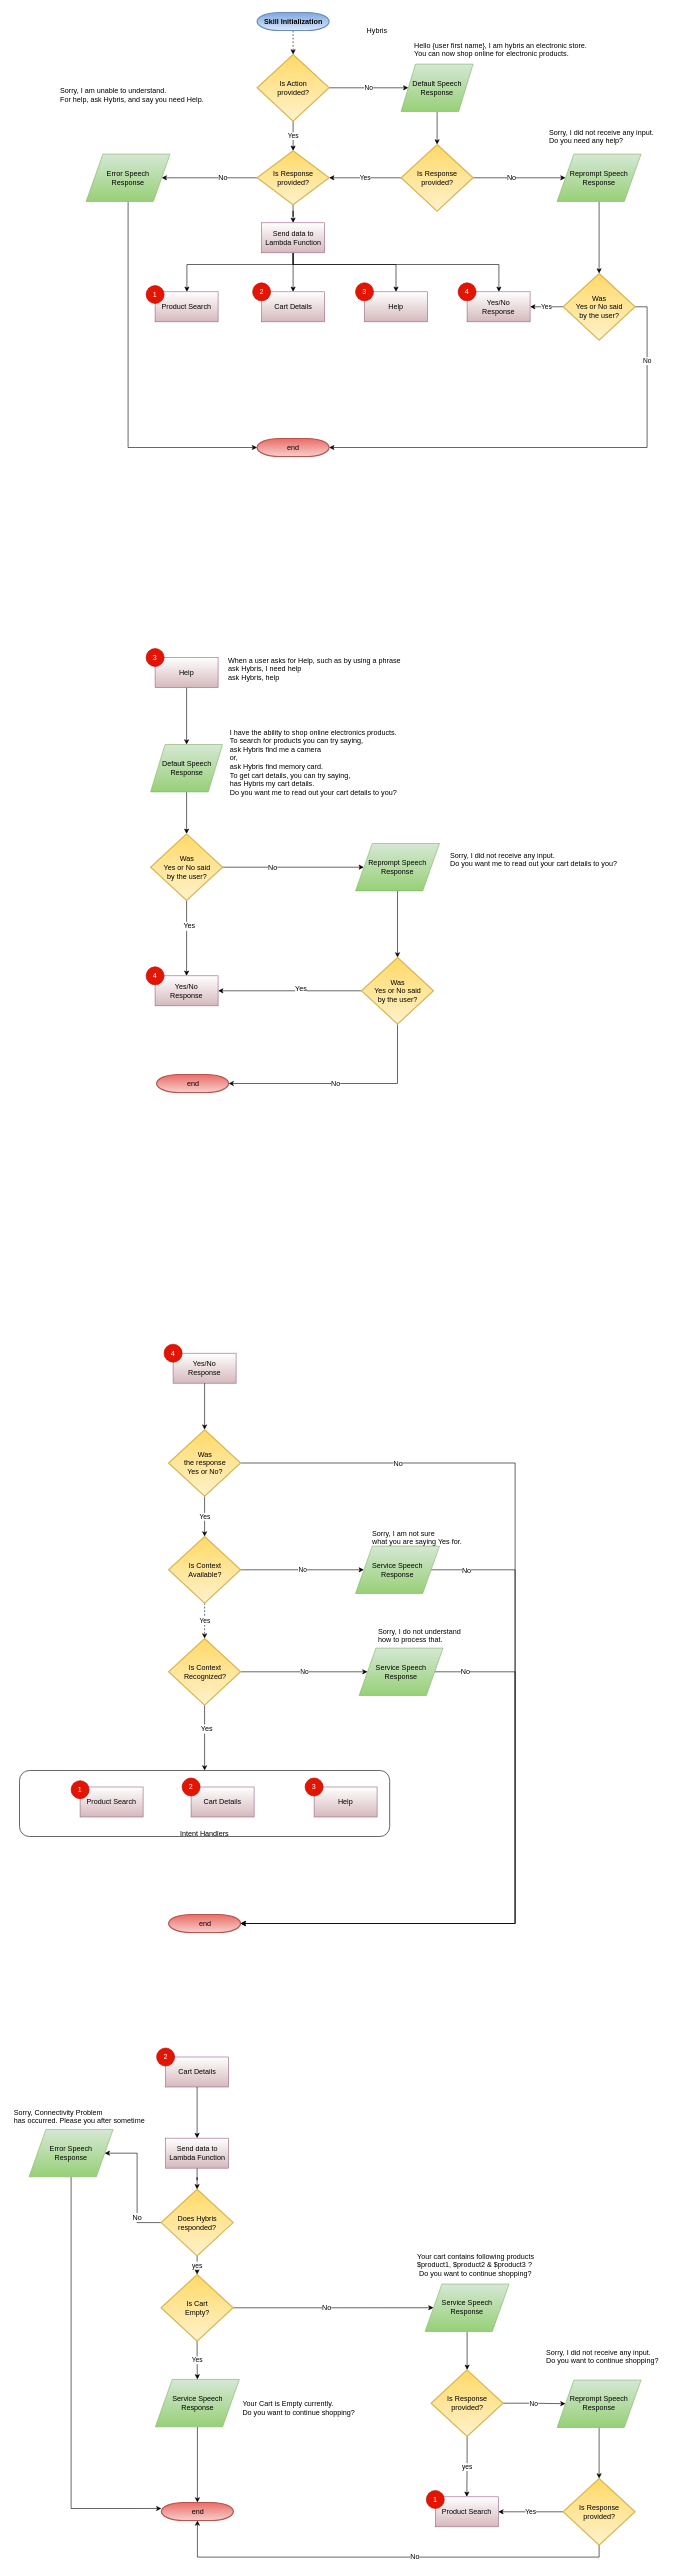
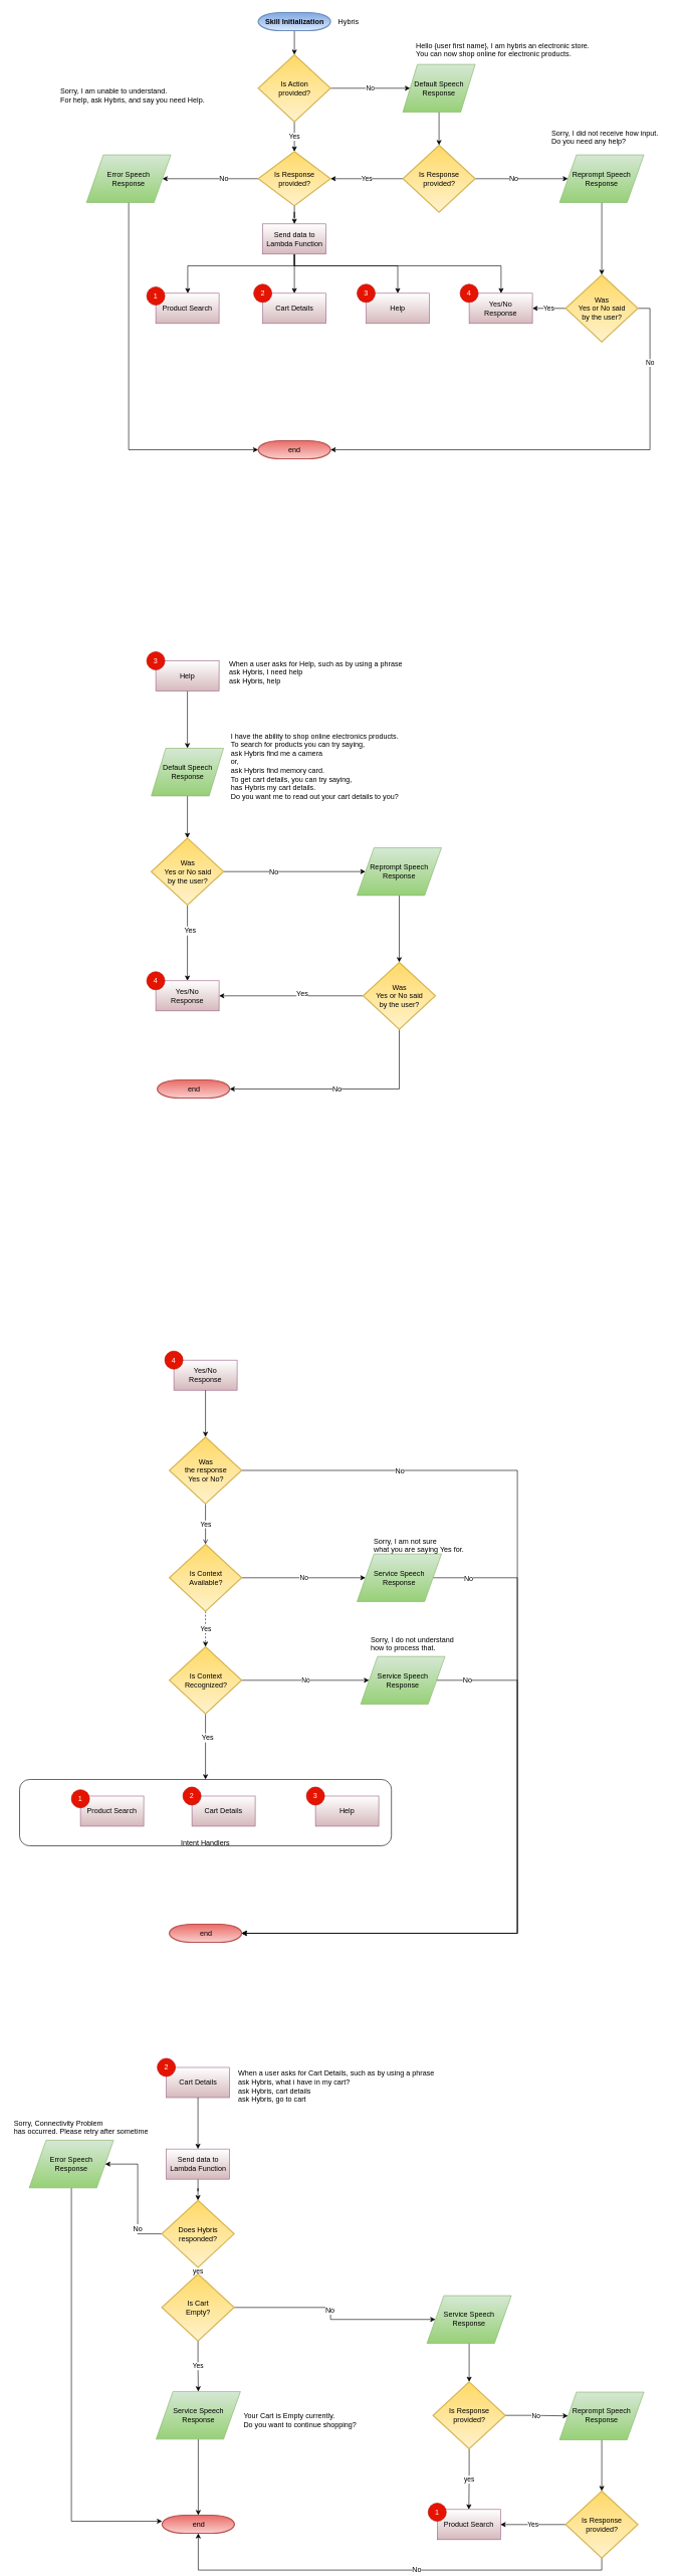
- <mxCell id="4" value="Hybris" style="text;html=1;strokeColor=none;fillColor=none;align=center;verticalAlign=middle;whiteSpace=wrap;rounded=0;" vertex="1" parent="1"><mxGeometry x="608" y="40" width="40" height="20" as="geometry" /></mxCell>
+ <mxCell id="4" value="Hybris" style="text;html=1;strokeColor=none;fillColor=none;align=center;verticalAlign=middle;whiteSpace=wrap;rounded=0;" vertex="1" parent="1"><mxGeometry x="558" y="25" width="40" height="20" as="geometry" /></mxCell>
- <mxCell id="2" style="edgeStyle=orthogonalEdgeStyle;rounded=0;orthogonalLoop=1;jettySize=auto;html=1;exitX=0.5;exitY=1;exitDx=0;exitDy=0;exitPerimeter=0;dashed=1;" edge="1" parent="1" source="3" target="7"><mxGeometry relative="1" as="geometry" /></mxCell>
+ <mxCell id="2" style="edgeStyle=orthogonalEdgeStyle;rounded=0;orthogonalLoop=1;jettySize=auto;html=1;exitX=0.5;exitY=1;exitDx=0;exitDy=0;exitPerimeter=0;" edge="1" parent="1" source="3" target="7"><mxGeometry relative="1" as="geometry" /></mxCell>
- <mxCell id="17" value="Sorry, I did not receive any input. &lt;br&gt;Do you need any help?&amp;nbsp;" style="text;html=1;resizable=0;points=[];autosize=1;align=left;verticalAlign=top;spacingTop=-4;" vertex="1" parent="1"><mxGeometry x="913" y="210" width="190" height="30" as="geometry" /></mxCell>
+ <mxCell id="17" value="Sorry, I did not receive how input. &lt;br&gt;Do you need any help?&amp;nbsp;" style="text;html=1;resizable=0;points=[];autosize=1;align=left;verticalAlign=top;spacingTop=-4;" vertex="1" parent="1"><mxGeometry x="913" y="210" width="190" height="30" as="geometry" /></mxCell>
- <mxCell id="46" value="Sorry, I did not receive any input. &lt;br&gt;Do you want me to read out your cart details to you?&amp;nbsp;" style="text;html=1;resizable=0;points=[];autosize=1;align=left;verticalAlign=top;spacingTop=-4;" vertex="1" parent="1"><mxGeometry x="748" y="1414.5" width="300" height="30" as="geometry" /></mxCell>
- <mxCell id="74" value="Yes" style="edgeStyle=orthogonalEdgeStyle;rounded=0;orthogonalLoop=1;jettySize=auto;html=1;exitX=0.5;exitY=1;exitDx=0;exitDy=0;exitPerimeter=0;" edge="1" parent="1" source="77" target="81"><mxGeometry relative="1" as="geometry" /></mxCell>
+ <mxCell id="74" value="Yes" style="edgeStyle=orthogonalEdgeStyle;rounded=0;orthogonalLoop=1;jettySize=auto;html=1;exitX=0.5;exitY=1;exitDx=0;exitDy=0;exitPerimeter=0;endArrow=open;" edge="1" parent="1" source="77" target="81"><mxGeometry relative="1" as="geometry" /></mxCell>
- <mxCell id="93" value="Sorry, I do not understand&lt;br&gt;how to process that.&lt;br&gt;" style="text;html=1;resizable=0;points=[];autosize=1;align=left;verticalAlign=top;spacingTop=-4;" vertex="1" parent="1"><mxGeometry x="628" y="2709" width="150" height="30" as="geometry" /></mxCell>
+ <mxCell id="93" value="Sorry, I do not understand&lt;br&gt;how to process that.&lt;br&gt;" style="text;html=1;resizable=0;points=[];autosize=1;align=left;verticalAlign=top;spacingTop=-4;" vertex="1" parent="1"><mxGeometry x="613" y="2709" width="150" height="30" as="geometry" /></mxCell>
+ <mxCell id="105" value="When a user asks for Cart Details, such as by using a phrase&amp;nbsp;&lt;br&gt;ask Hybris, what i have in my cart?&lt;br&gt;ask Hybris, cart details&lt;br&gt;ask Hybris, go to cart&lt;br&gt;" style="text;html=1;resizable=0;points=[];autosize=1;align=left;verticalAlign=top;spacingTop=-4;" vertex="1" parent="1"><mxGeometry x="393" y="3427.5" width="340" height="60" as="geometry" /></mxCell>
- <mxCell id="118" value="Sorry, Connectivity Problem&amp;nbsp;&lt;br&gt;has occurred. Please you after sometime&lt;br&gt;" style="text;html=1;resizable=0;points=[];autosize=1;align=left;verticalAlign=top;spacingTop=-4;" vertex="1" parent="1"><mxGeometry x="20.5" y="3510" width="240" height="30" as="geometry" /></mxCell>
+ <mxCell id="118" value="Sorry, Connectivity Problem&amp;nbsp;&lt;br&gt;has occurred. Please retry after sometime&lt;br&gt;" style="text;html=1;resizable=0;points=[];autosize=1;align=left;verticalAlign=top;spacingTop=-4;" vertex="1" parent="1"><mxGeometry x="20.5" y="3510" width="240" height="30" as="geometry" /></mxCell>
- <mxCell id="124" value="Your cart contains following products&amp;nbsp;&lt;br&gt;$product1, $product2 &amp;amp; $product3 ?&lt;br&gt;&amp;nbsp;Do you want to continue shopping?&amp;nbsp;" style="text;html=1;resizable=0;points=[];autosize=1;align=left;verticalAlign=top;spacingTop=-4;" vertex="1" parent="1"><mxGeometry x="693" y="3750" width="210" height="40" as="geometry" /></mxCell>
- <mxCell id="122" value="Is Cart&lt;br&gt;Empty?&lt;br&gt;" style="shape=mxgraph.flowchart.decision;fillColor=#fff2cc;strokeColor=#d6b656;strokeWidth=2;gradientDirection=north;fontStyle=0;html=1;gradientColor=#ffd966;" vertex="1" parent="1"><mxGeometry x="268" y="3790" width="120" height="111" as="geometry" /></mxCell>
+ <mxCell id="122" value="Is Cart&lt;br&gt;Empty?&lt;br&gt;" style="shape=mxgraph.flowchart.decision;fillColor=#fff2cc;strokeColor=#d6b656;strokeWidth=2;gradientDirection=north;fontStyle=0;html=1;gradientColor=#ffd966;" vertex="1" parent="1"><mxGeometry x="268" y="3770" width="120" height="111" as="geometry" /></mxCell>
- <mxCell id="130" value="Sorry, I did not receive any input. &lt;br&gt;Do you want to continue shopping?" style="text;html=1;resizable=0;points=[];autosize=1;align=left;verticalAlign=top;spacingTop=-4;" vertex="1" parent="1"><mxGeometry x="908" y="3910" width="200" height="30" as="geometry" /></mxCell>
